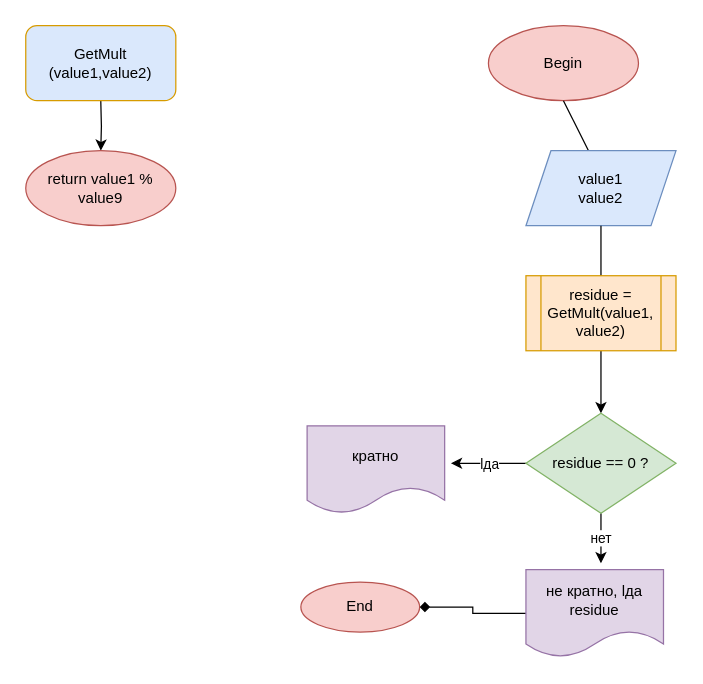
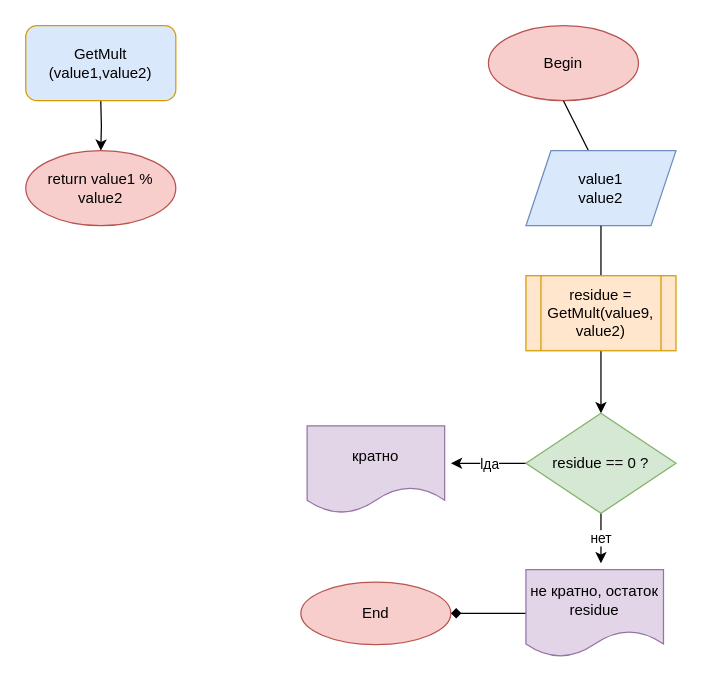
- <mxCell id="10" value="return value1 % value9" style="ellipse;whiteSpace=wrap;html=1;fillColor=#f8cecc;strokeColor=#b85450;" vertex="1" parent="1"><mxGeometry x="20" y="120" width="120" height="60" as="geometry" /></mxCell>
+ <mxCell id="10" value="return value1 % value2" style="ellipse;whiteSpace=wrap;html=1;fillColor=#f8cecc;strokeColor=#b85450;" vertex="1" parent="1"><mxGeometry x="20" y="120" width="120" height="60" as="geometry" /></mxCell>
- <mxCell id="7" value="residue = GetMult(value1,&lt;br&gt;value2)" style="shape=process;whiteSpace=wrap;html=1;backgroundOutline=1;fillColor=#ffe6cc;strokeColor=#d79b00;" vertex="1" parent="1"><mxGeometry x="420" y="220" width="120" height="60" as="geometry" /></mxCell>
+ <mxCell id="7" value="residue = GetMult(value9,&lt;br&gt;value2)" style="shape=process;whiteSpace=wrap;html=1;backgroundOutline=1;fillColor=#ffe6cc;strokeColor=#d79b00;" vertex="1" parent="1"><mxGeometry x="420" y="220" width="120" height="60" as="geometry" /></mxCell>
- <mxCell id="17" value="не кратно, lда residue" style="shape=document;whiteSpace=wrap;html=1;boundedLbl=1;fillColor=#e1d5e7;strokeColor=#9673a6;" vertex="1" parent="1"><mxGeometry x="420" y="455" width="110" height="70" as="geometry" /></mxCell>
+ <mxCell id="17" value="не кратно, остаток residue" style="shape=document;whiteSpace=wrap;html=1;boundedLbl=1;fillColor=#e1d5e7;strokeColor=#9673a6;" vertex="1" parent="1"><mxGeometry x="420" y="455" width="110" height="70" as="geometry" /></mxCell>
- <mxCell id="11" value="End" style="ellipse;whiteSpace=wrap;html=1;fillColor=#f8cecc;strokeColor=#b85450;" vertex="1" parent="1"><mxGeometry x="240" y="465" width="95" height="40" as="geometry" /></mxCell>
+ <mxCell id="11" value="End" style="ellipse;whiteSpace=wrap;html=1;fillColor=#f8cecc;strokeColor=#b85450;" vertex="1" parent="1"><mxGeometry x="240" y="465" width="120" height="50" as="geometry" /></mxCell>
